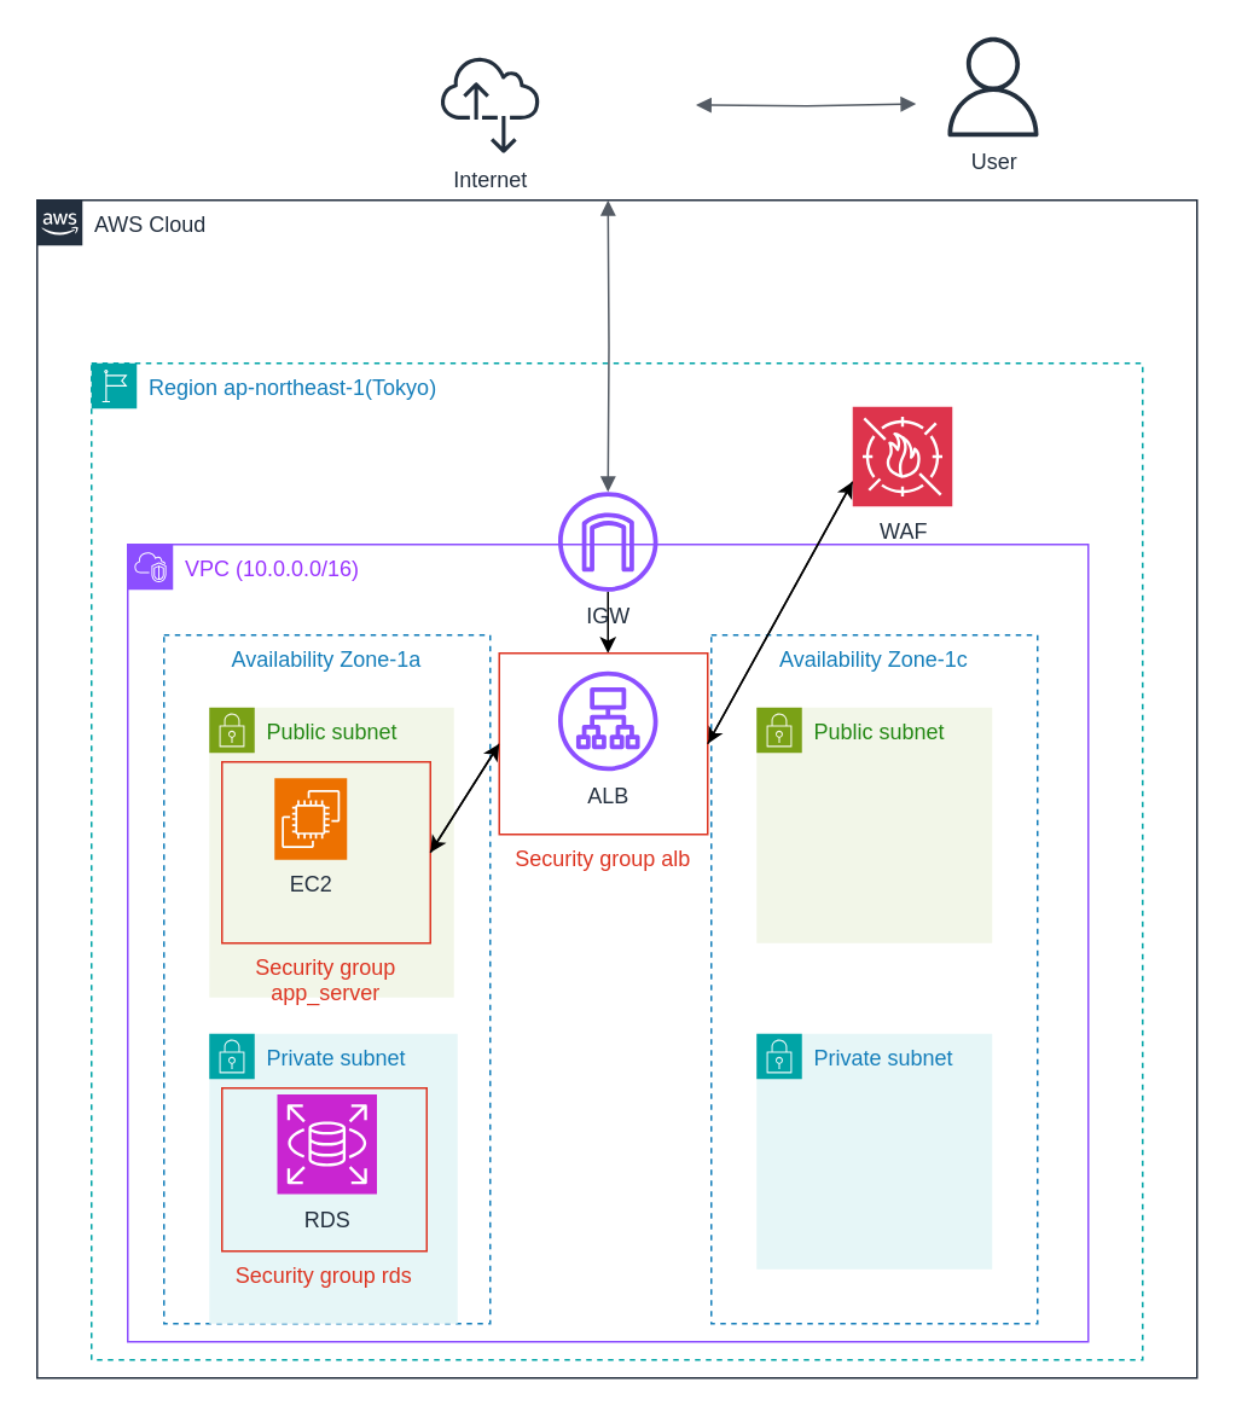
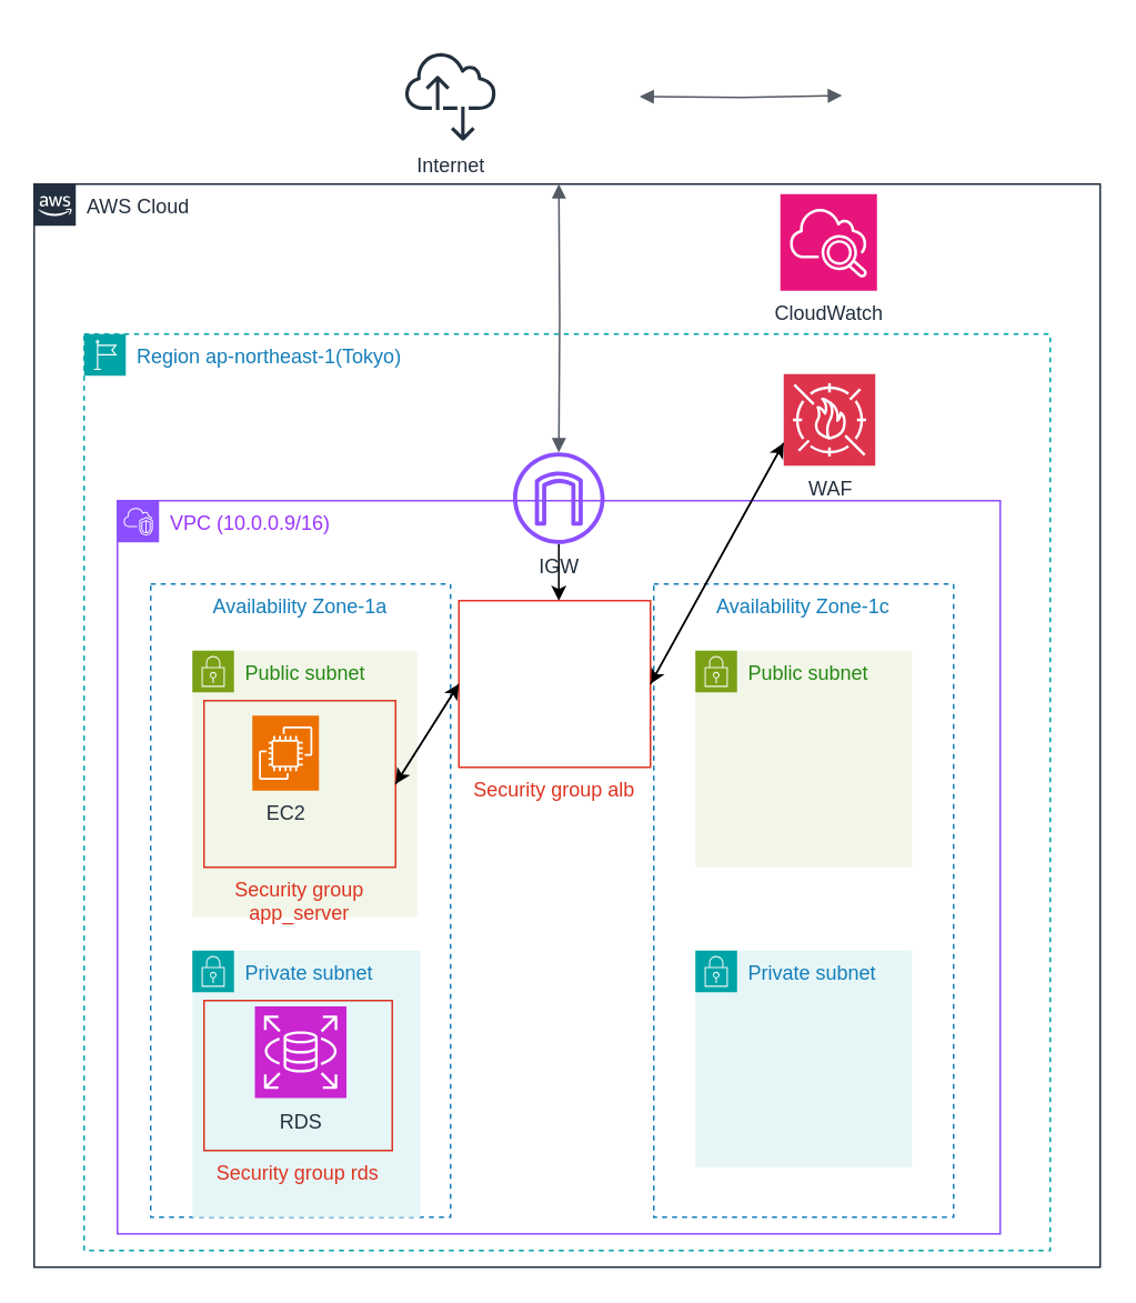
- <mxCell id="27" value="User" style="sketch=0;outlineConnect=0;fontColor=#232F3E;gradientColor=none;fillColor=#232F3D;strokeColor=none;dashed=0;verticalLabelPosition=bottom;verticalAlign=top;align=center;html=1;fontSize=12;fontStyle=0;aspect=fixed;pointerEvents=1;shape=mxgraph.aws4.user;" parent="1" vertex="1"><mxGeometry x="520" y="20" width="55" height="55" as="geometry" /></mxCell>
+ <mxCell id="25" value="CloudWatch" style="sketch=0;points=[[0,0,0],[0.25,0,0],[0.5,0,0],[0.75,0,0],[1,0,0],[0,1,0],[0.25,1,0],[0.5,1,0],[0.75,1,0],[1,1,0],[0,0.25,0],[0,0.5,0],[0,0.75,0],[1,0.25,0],[1,0.5,0],[1,0.75,0]];points=[[0,0,0],[0.25,0,0],[0.5,0,0],[0.75,0,0],[1,0,0],[0,1,0],[0.25,1,0],[0.5,1,0],[0.75,1,0],[1,1,0],[0,0.25,0],[0,0.5,0],[0,0.75,0],[1,0.25,0],[1,0.5,0],[1,0.75,0]];outlineConnect=0;fontColor=#232F3E;fillColor=#E7157B;strokeColor=#ffffff;dashed=0;verticalLabelPosition=bottom;verticalAlign=top;align=center;html=1;fontSize=12;fontStyle=0;aspect=fixed;shape=mxgraph.aws4.resourceIcon;resIcon=mxgraph.aws4.cloudwatch_2;" parent="2" vertex="1"><mxGeometry x="448" y="6" width="58" height="58" as="geometry" /></mxCell>
- <mxCell id="4" value="&lt;font style=&quot;color: rgb(153, 51, 255);&quot;&gt;VPC (10.0.0.0/16)&lt;/font&gt;" style="points=[[0,0],[0.25,0],[0.5,0],[0.75,0],[1,0],[1,0.25],[1,0.5],[1,0.75],[1,1],[0.75,1],[0.5,1],[0.25,1],[0,1],[0,0.75],[0,0.5],[0,0.25]];outlineConnect=0;gradientColor=none;html=1;whiteSpace=wrap;fontSize=12;fontStyle=0;container=1;pointerEvents=0;collapsible=0;recursiveResize=0;shape=mxgraph.aws4.group;grIcon=mxgraph.aws4.group_vpc2;strokeColor=#8C4FFF;fillColor=none;verticalAlign=top;align=left;spacingLeft=30;fontColor=#AAB7B8;dashed=0;" parent="3" vertex="1"><mxGeometry x="20" y="100" width="530" height="440" as="geometry" /></mxCell>
+ <mxCell id="4" value="&lt;font style=&quot;color: rgb(153, 51, 255);&quot;&gt;VPC (10.0.0.9/16)&lt;/font&gt;" style="points=[[0,0],[0.25,0],[0.5,0],[0.75,0],[1,0],[1,0.25],[1,0.5],[1,0.75],[1,1],[0.75,1],[0.5,1],[0.25,1],[0,1],[0,0.75],[0,0.5],[0,0.25]];outlineConnect=0;gradientColor=none;html=1;whiteSpace=wrap;fontSize=12;fontStyle=0;container=1;pointerEvents=0;collapsible=0;recursiveResize=0;shape=mxgraph.aws4.group;grIcon=mxgraph.aws4.group_vpc2;strokeColor=#8C4FFF;fillColor=none;verticalAlign=top;align=left;spacingLeft=30;fontColor=#AAB7B8;dashed=0;" parent="3" vertex="1"><mxGeometry x="20" y="100" width="530" height="440" as="geometry" /></mxCell>
- <mxCell id="15" value="ALB" style="sketch=0;outlineConnect=0;fontColor=#232F3E;gradientColor=none;fillColor=#8C4FFF;strokeColor=none;dashed=0;verticalLabelPosition=bottom;verticalAlign=top;align=center;html=1;fontSize=12;fontStyle=0;aspect=fixed;pointerEvents=1;shape=mxgraph.aws4.application_load_balancer;" parent="4" vertex="1"><mxGeometry x="237.5" y="70" width="55" height="55" as="geometry" /></mxCell>
